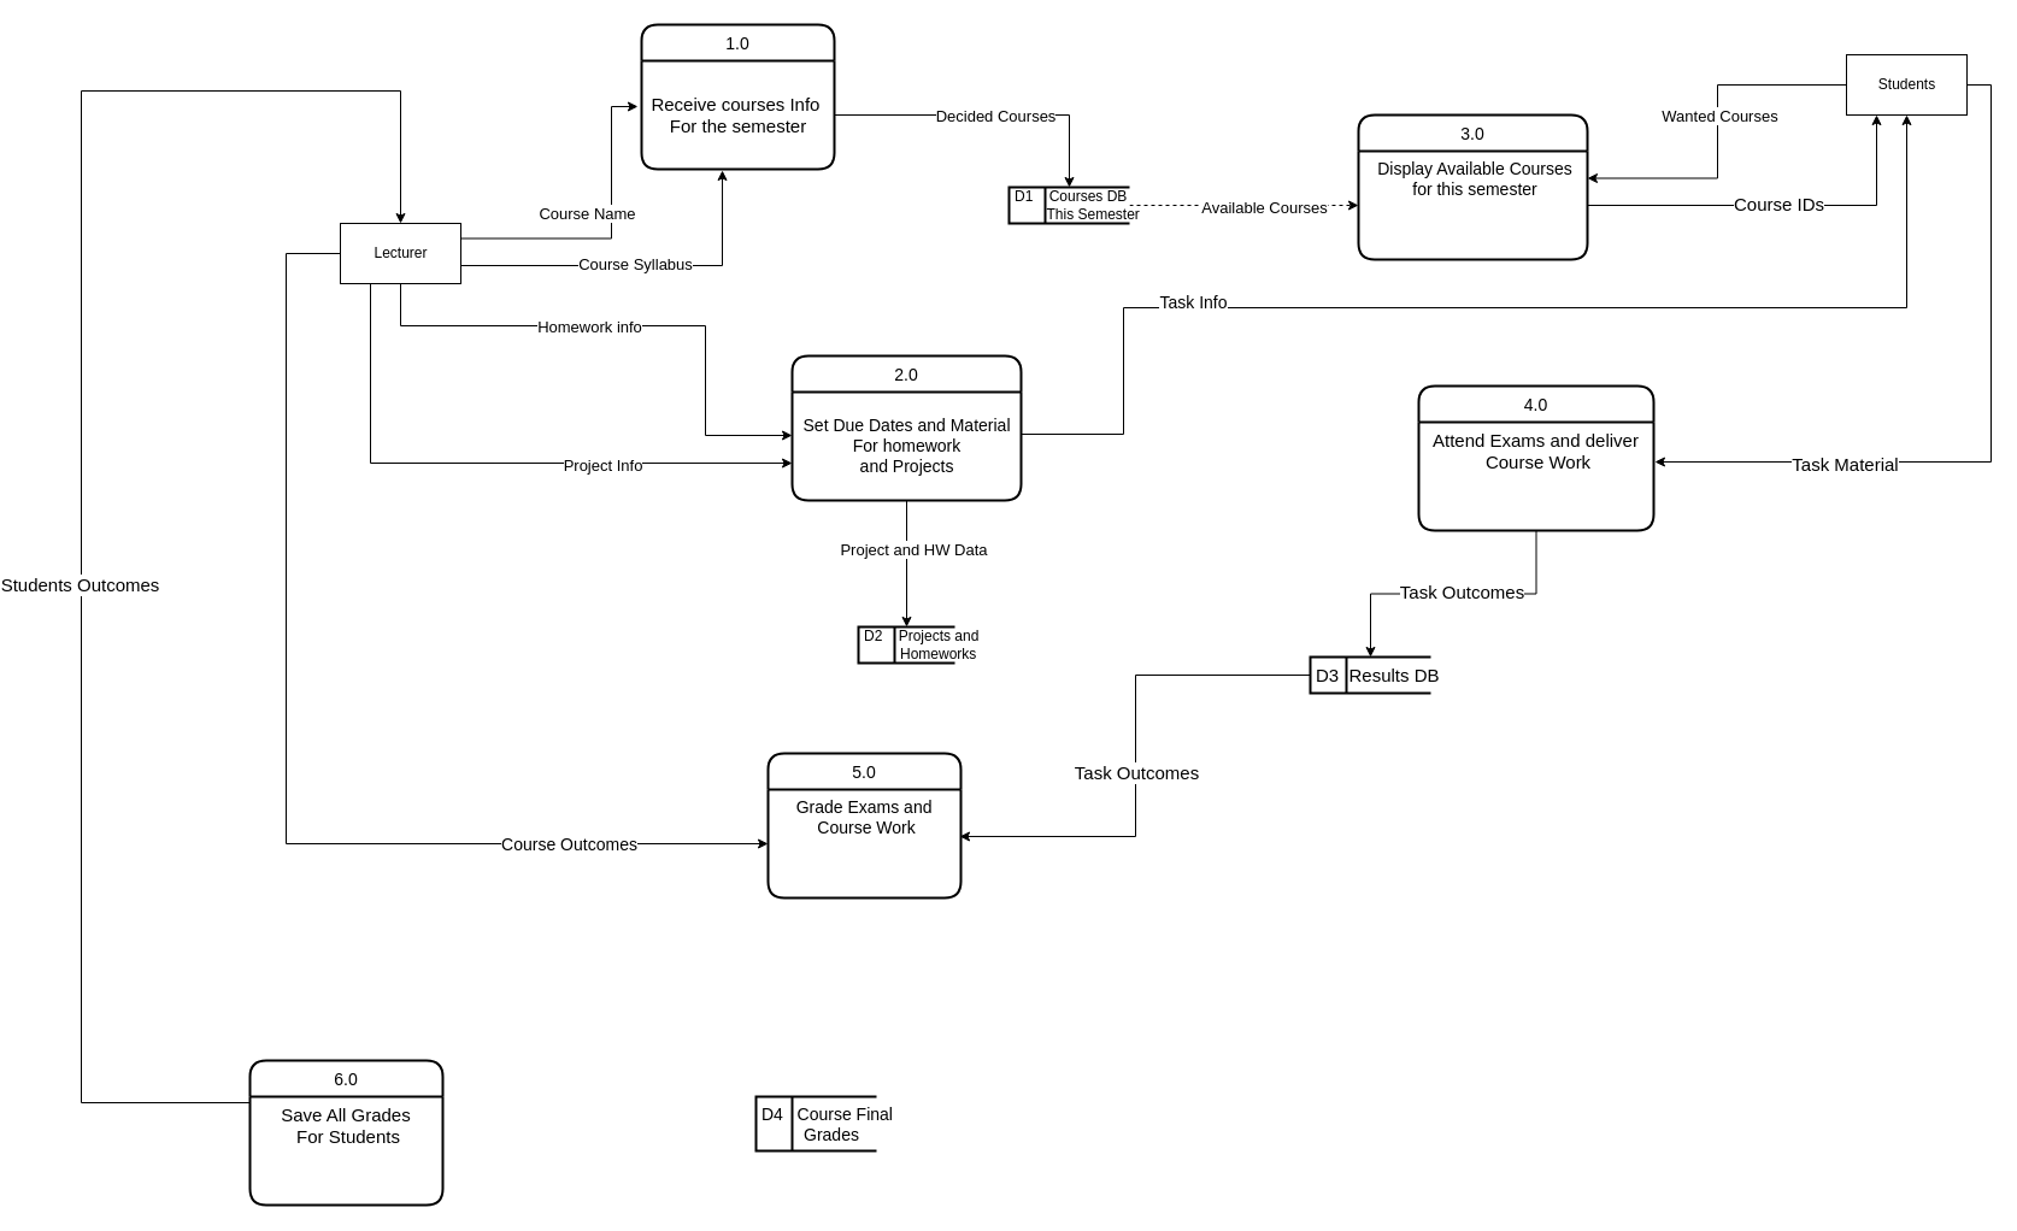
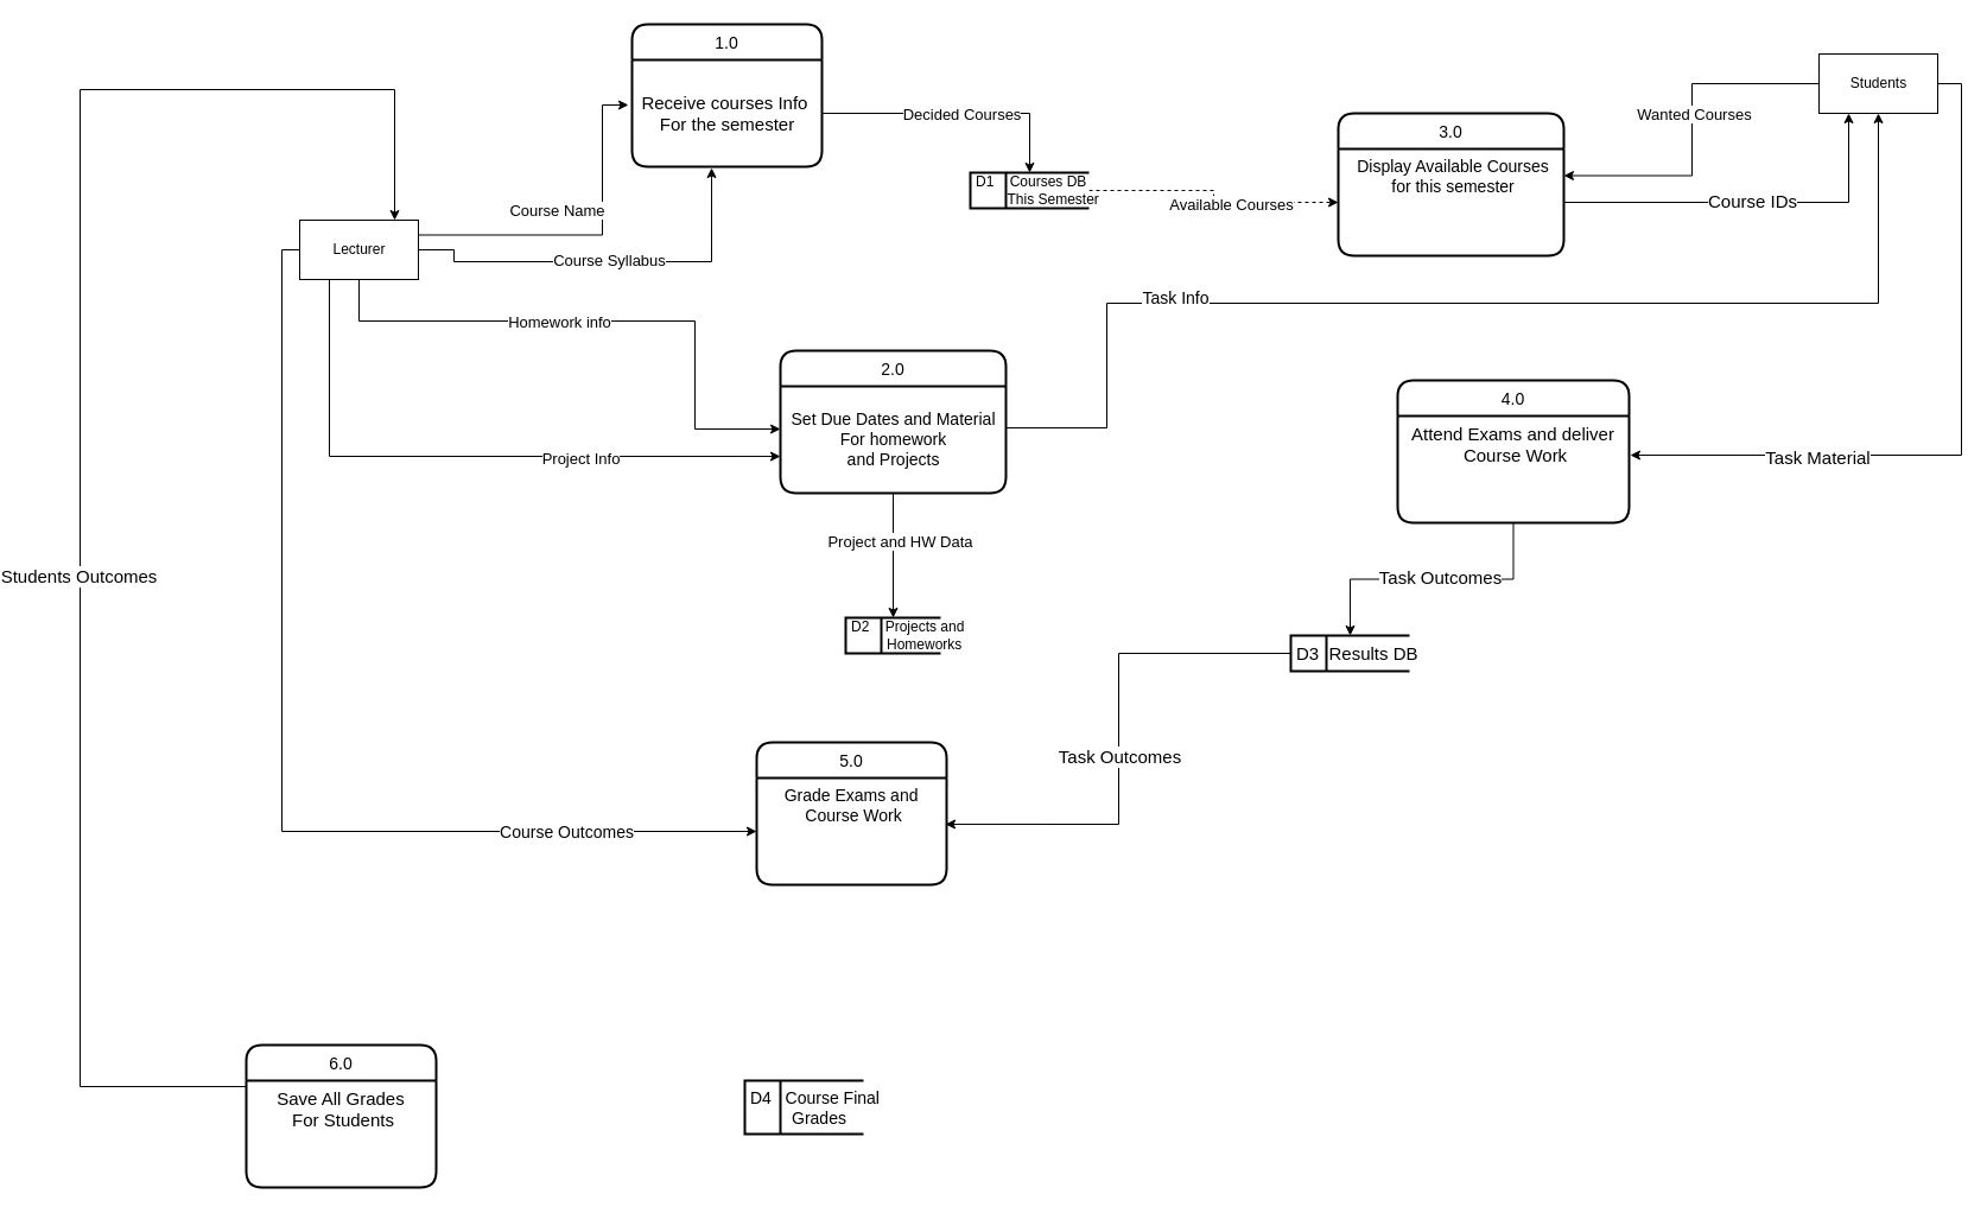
- <mxCell id="24" value="D1&amp;nbsp; &amp;nbsp; Courses DB&lt;br&gt;&amp;nbsp; &amp;nbsp; &amp;nbsp; &amp;nbsp; This Semester" style="html=1;dashed=0;whitespace=wrap;shape=mxgraph.dfd.dataStoreID;align=left;spacingLeft=3;points=[[0,0],[0.5,0],[1,0],[0,0.5],[1,0.5],[0,1],[0.5,1],[1,1]];shadow=0;sketch=0;strokeWidth=2;fillColor=#FFFFFF;gradientColor=none;" vertex="1" parent="1"><mxGeometry x="790" y="155" width="100" height="30" as="geometry" /></mxCell>
+ <mxCell id="24" value="D1&amp;nbsp; &amp;nbsp; Courses DB&lt;br&gt;&amp;nbsp; &amp;nbsp; &amp;nbsp; &amp;nbsp; This Semester" style="html=1;dashed=0;whitespace=wrap;shape=mxgraph.dfd.dataStoreID;align=left;spacingLeft=3;points=[[0,0],[0.5,0],[1,0],[0,0.5],[1,0.5],[0,1],[0.5,1],[1,1]];shadow=0;sketch=0;strokeWidth=2;fillColor=#FFFFFF;gradientColor=none;" vertex="1" parent="1"><mxGeometry x="770" y="145" width="100" height="30" as="geometry" /></mxCell>
- <mxCell id="12" value="Lecturer" style="html=1;dashed=0;whitespace=wrap;rounded=0;" parent="1" vertex="1"><mxGeometry x="235" y="185" width="100" height="50" as="geometry" /></mxCell>
+ <mxCell id="12" value="Lecturer" style="html=1;dashed=0;whitespace=wrap;rounded=0;" parent="1" vertex="1"><mxGeometry x="205" y="185" width="100" height="50" as="geometry" /></mxCell>
- <mxCell id="38" value="D3&amp;nbsp; Results DB" style="html=1;dashed=0;whitespace=wrap;shape=mxgraph.dfd.dataStoreID;align=left;spacingLeft=3;points=[[0,0],[0.5,0],[1,0],[0,0.5],[1,0.5],[0,1],[0.5,1],[1,1]];shadow=0;sketch=0;strokeWidth=2;fillColor=#FFFFFF;gradientColor=none;fontSize=15;" vertex="1" parent="1"><mxGeometry x="1040" y="545" width="100" height="30" as="geometry" /></mxCell>
+ <mxCell id="38" value="D3&amp;nbsp; Results DB" style="html=1;dashed=0;whitespace=wrap;shape=mxgraph.dfd.dataStoreID;align=left;spacingLeft=3;points=[[0,0],[0.5,0],[1,0],[0,0.5],[1,0.5],[0,1],[0.5,1],[1,1]];shadow=0;sketch=0;strokeWidth=2;fillColor=#FFFFFF;gradientColor=none;fontSize=15;" vertex="1" parent="1"><mxGeometry x="1040" y="535" width="100" height="30" as="geometry" /></mxCell>
